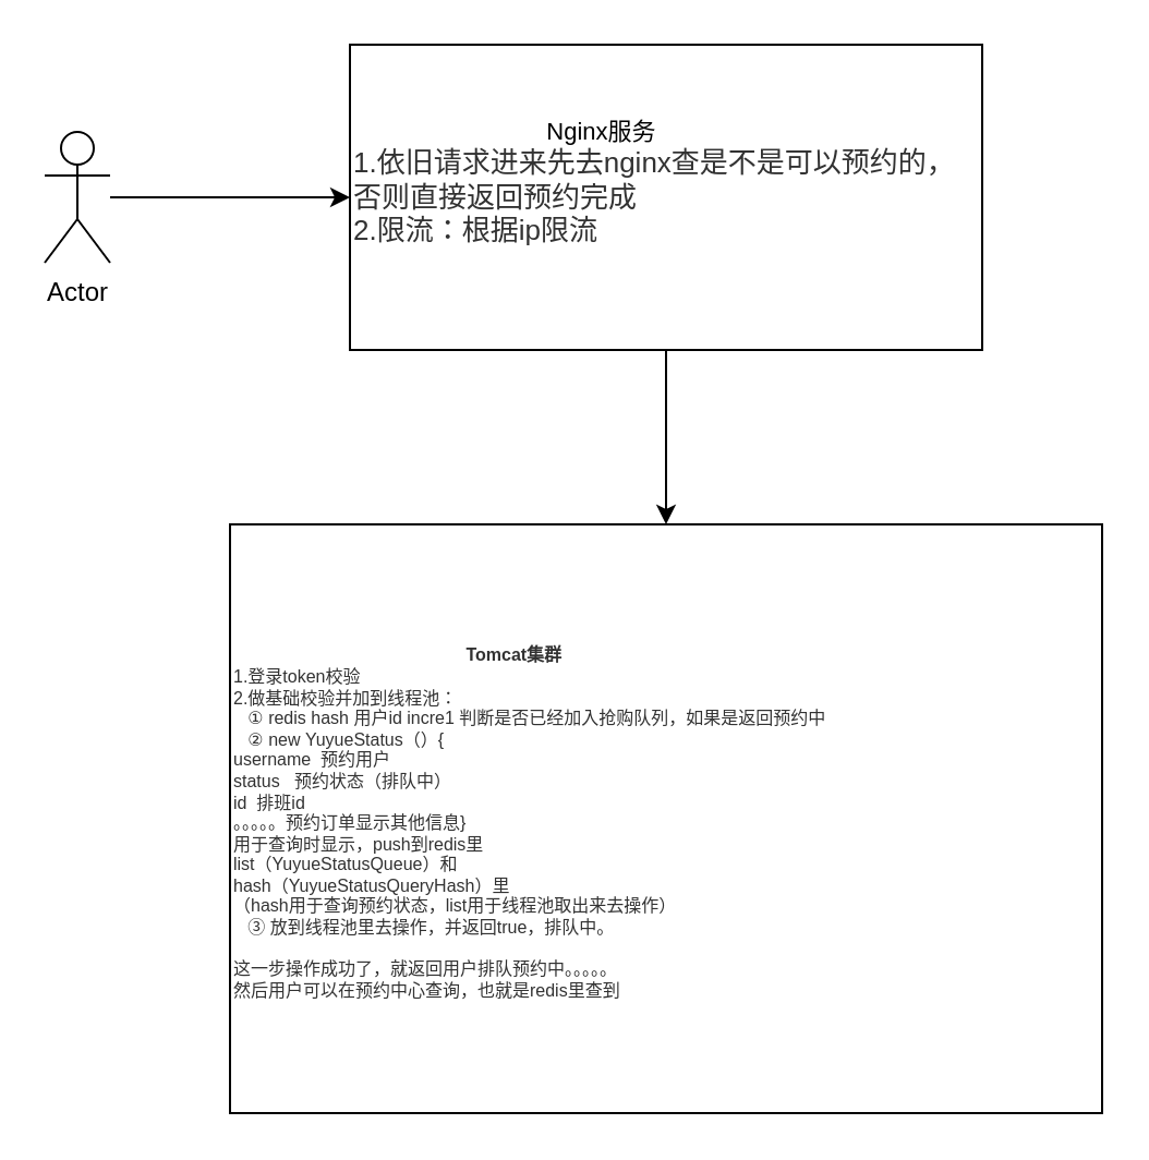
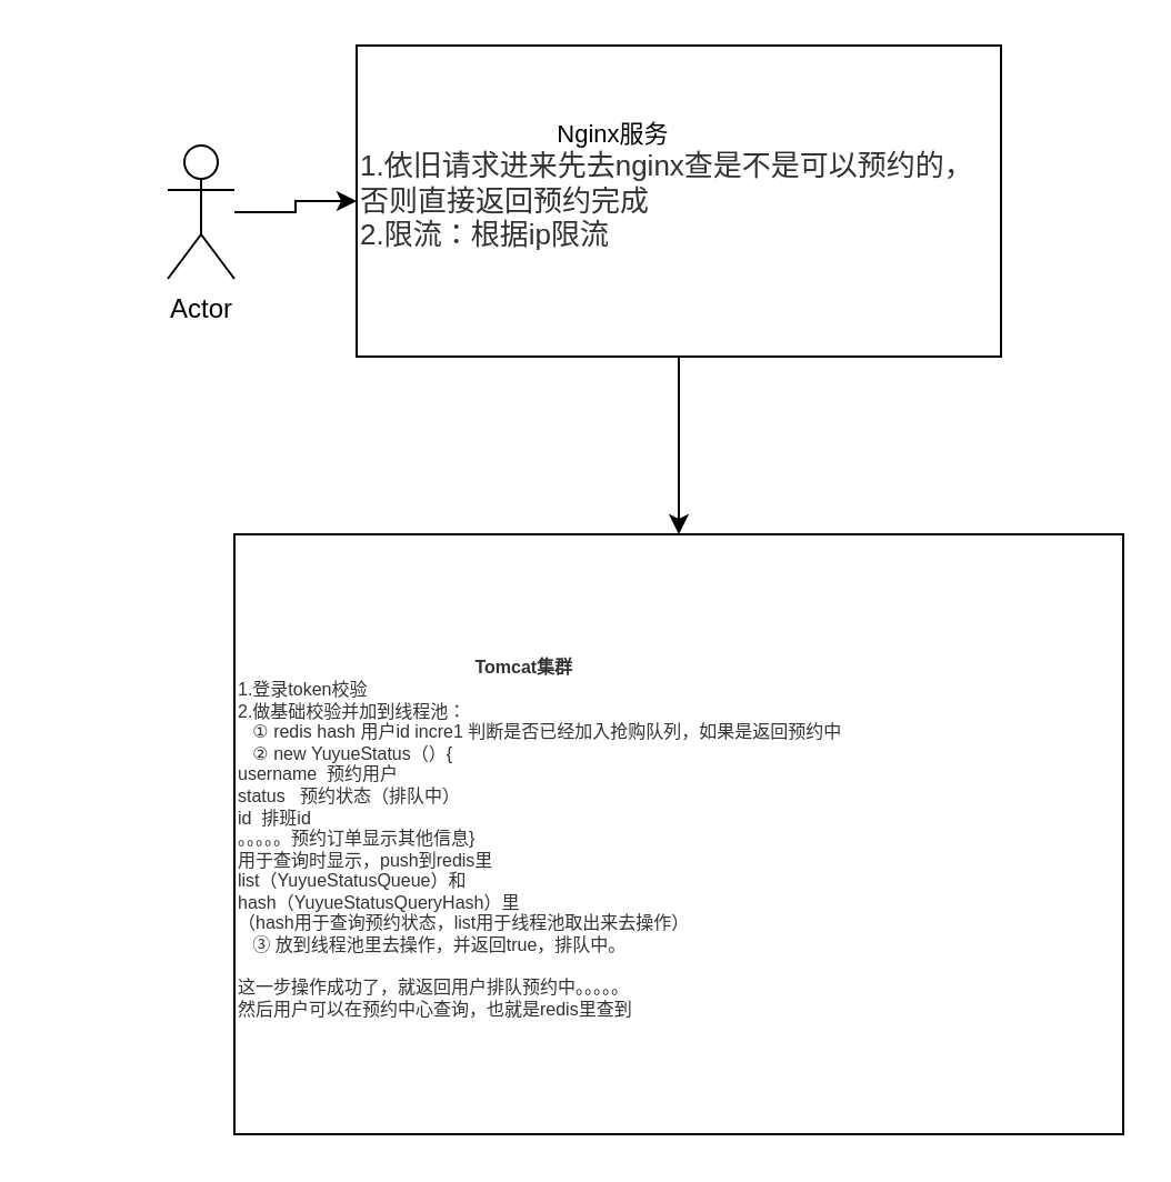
- <mxCell id="5" value="Actor" style="shape=umlActor;verticalLabelPosition=bottom;verticalAlign=top;html=1;outlineConnect=0;" vertex="1" parent="1"><mxGeometry x="20" y="60" width="30" height="60" as="geometry" /></mxCell>
+ <mxCell id="5" value="Actor" style="shape=umlActor;verticalLabelPosition=bottom;verticalAlign=top;html=1;outlineConnect=0;" vertex="1" parent="1"><mxGeometry x="75" y="65" width="30" height="60" as="geometry" /></mxCell>
